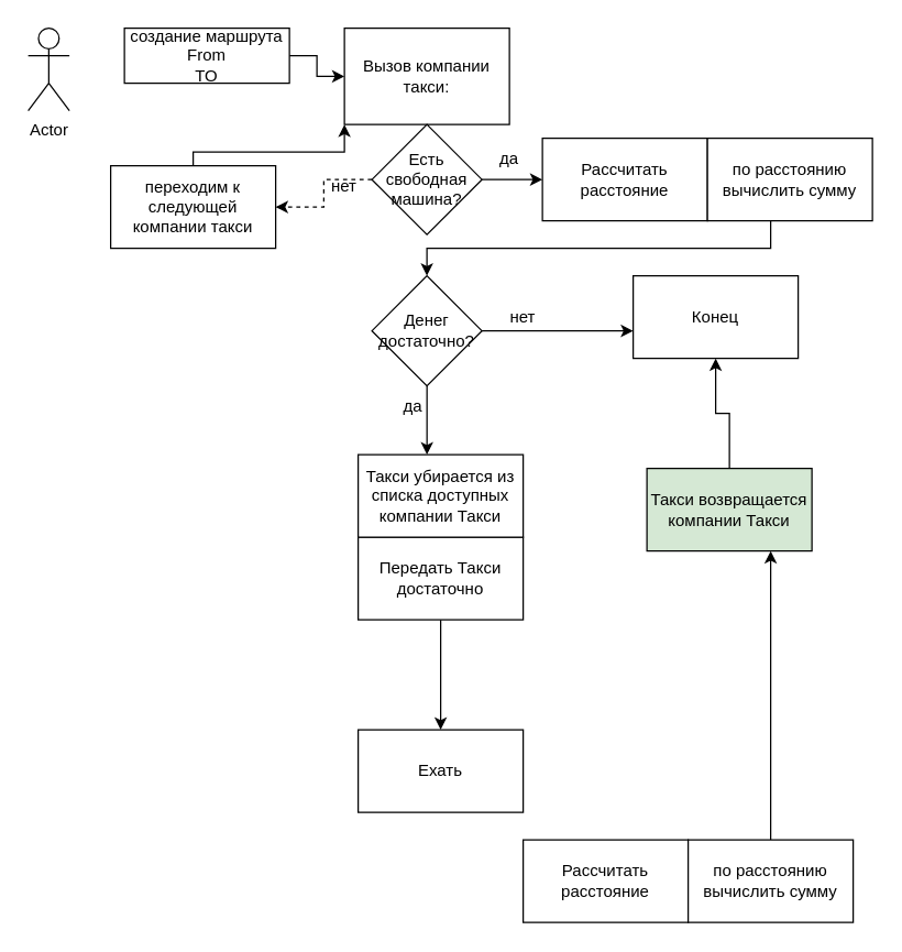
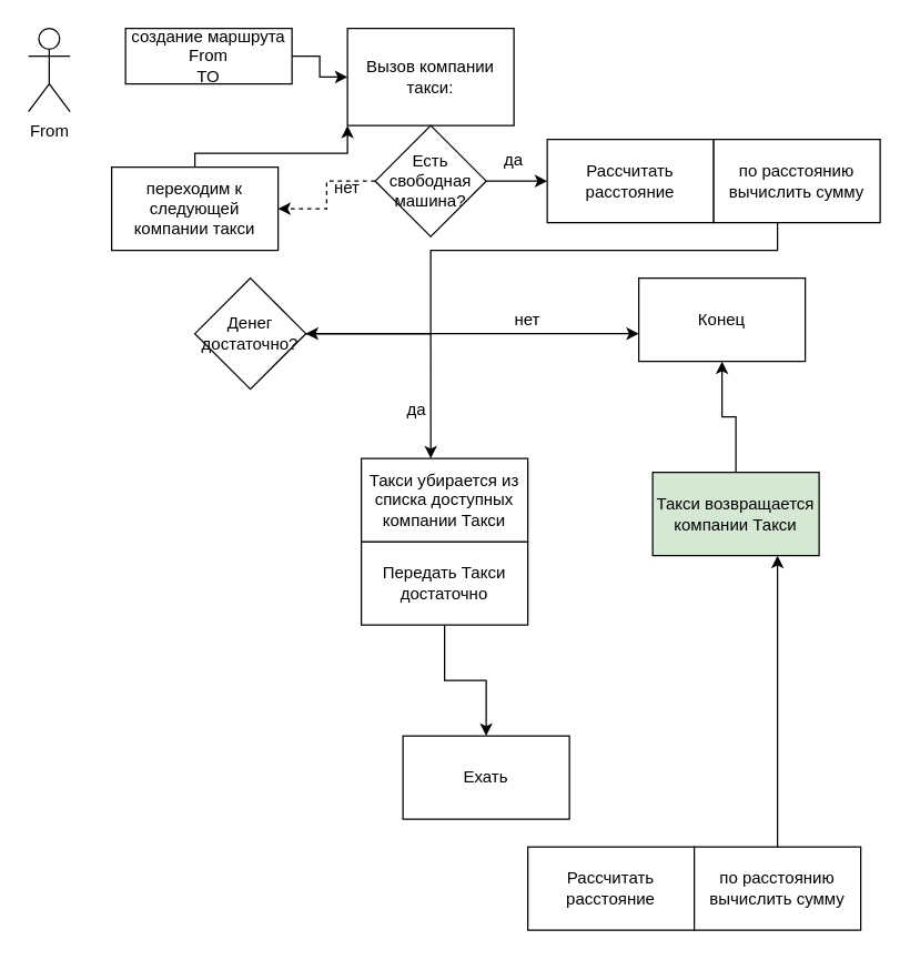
- <mxCell id="2" value="Actor" style="shape=umlActor;verticalLabelPosition=bottom;verticalAlign=top;html=1;outlineConnect=0;" vertex="1" parent="1"><mxGeometry x="20" y="20" width="30" height="60" as="geometry" /></mxCell>
+ <mxCell id="2" value="From" style="shape=umlActor;verticalLabelPosition=bottom;verticalAlign=top;html=1;outlineConnect=0;" vertex="1" parent="1"><mxGeometry x="20" y="20" width="30" height="60" as="geometry" /></mxCell>
- <mxCell id="23" value="Денег достаточно?" style="rhombus;whiteSpace=wrap;html=1;" vertex="1" parent="1"><mxGeometry x="270" y="200" width="80" height="80" as="geometry" /></mxCell>
+ <mxCell id="23" value="Денег достаточно?" style="rhombus;whiteSpace=wrap;html=1;" vertex="1" parent="1"><mxGeometry x="140" y="200" width="80" height="80" as="geometry" /></mxCell>
- <mxCell id="12" value="Ехать" style="rounded=0;whiteSpace=wrap;html=1;" vertex="1" parent="1"><mxGeometry x="260" y="530" width="120" height="60" as="geometry" /></mxCell>
+ <mxCell id="12" value="Ехать" style="rounded=0;whiteSpace=wrap;html=1;" vertex="1" parent="1"><mxGeometry x="290" y="530" width="120" height="60" as="geometry" /></mxCell>
